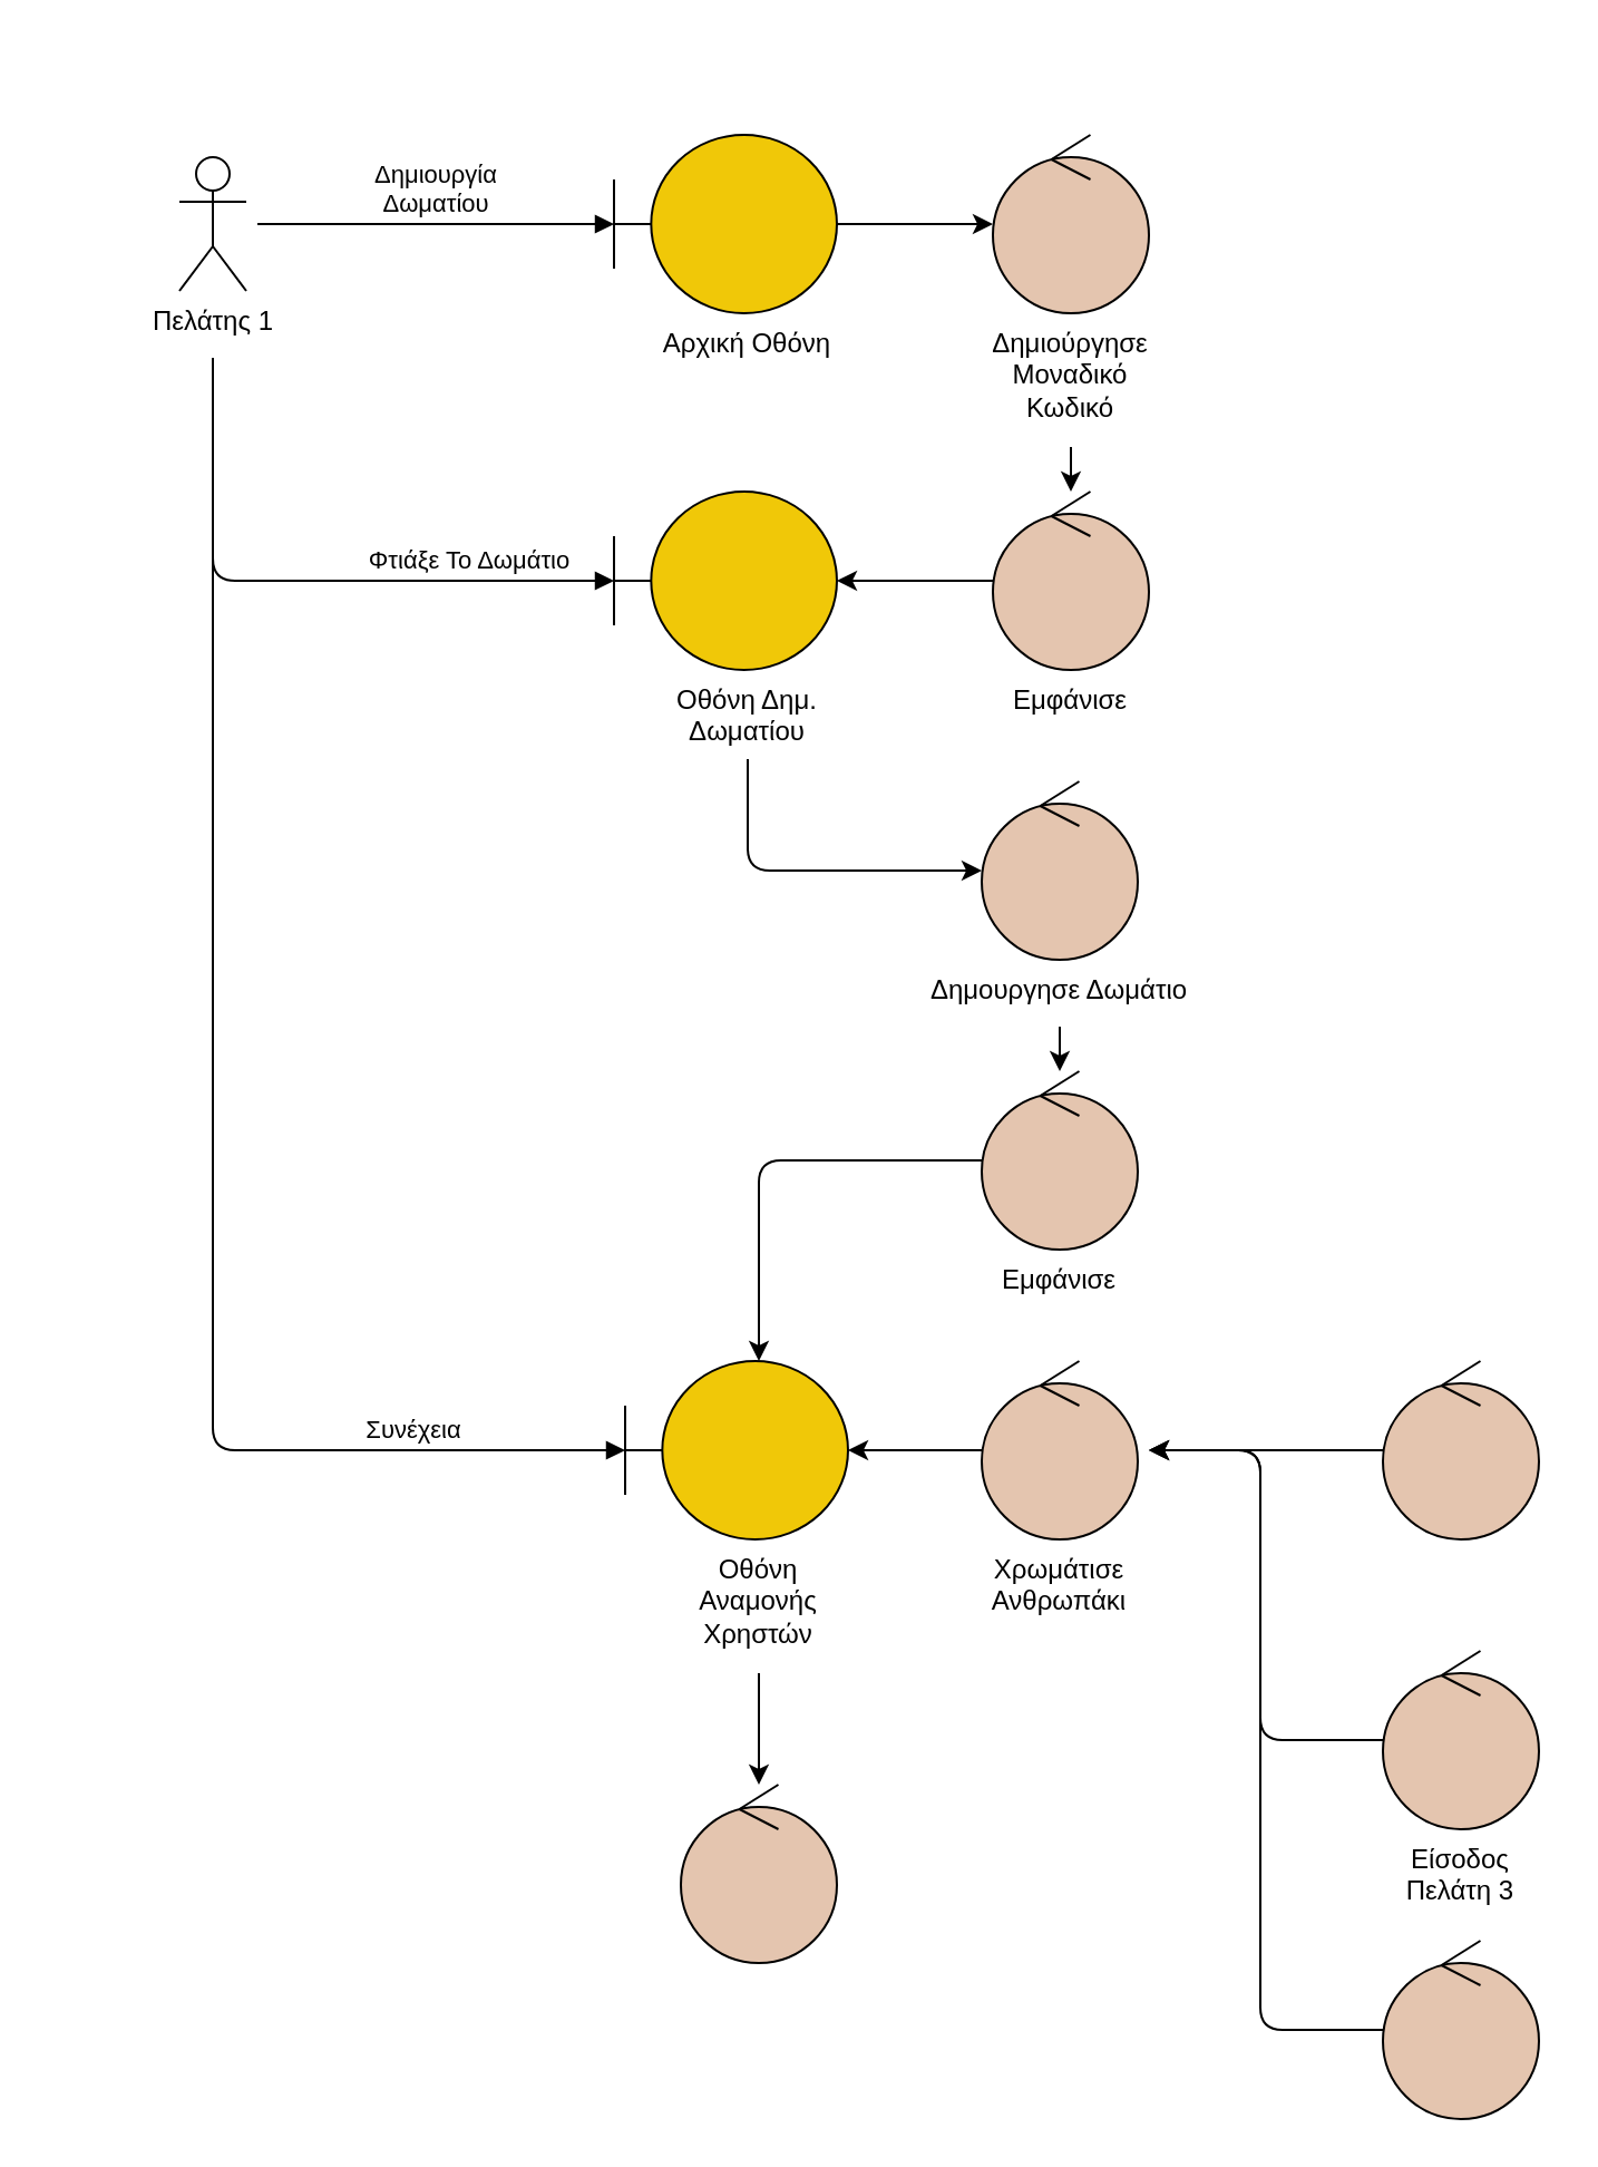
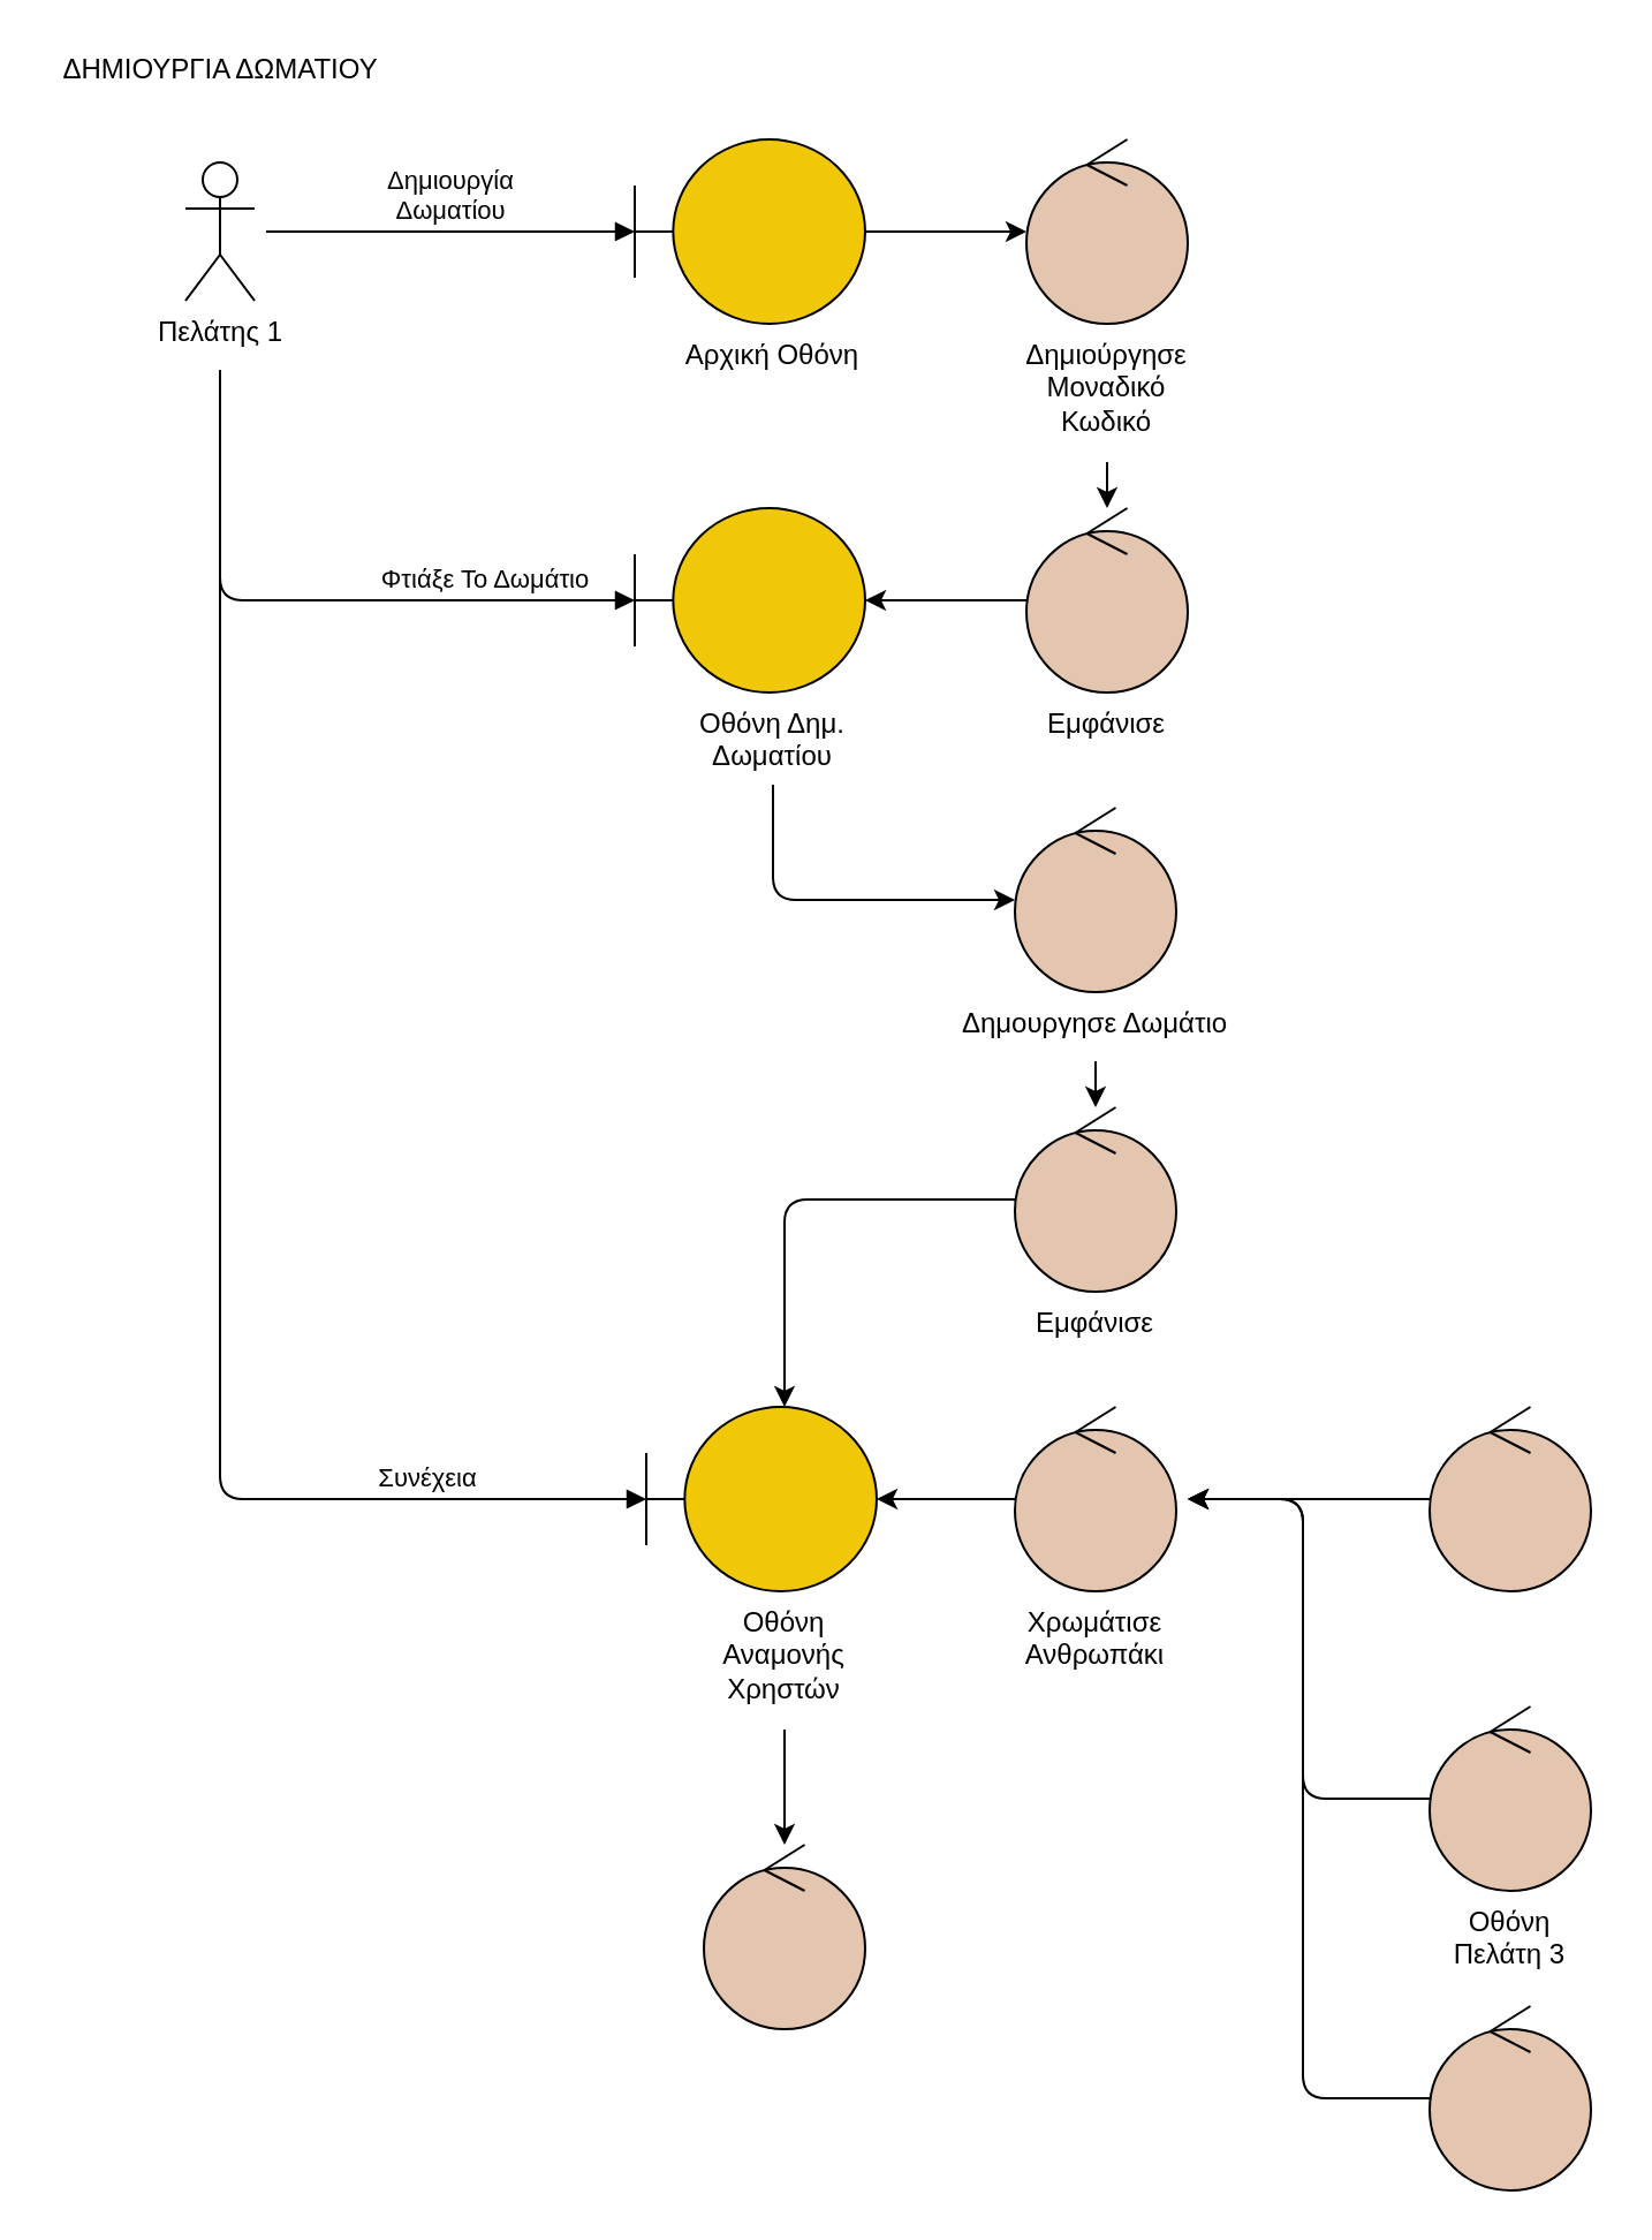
+ <mxCell id="2" value="ΔΗΜΙΟΥΡΓΙΑ ΔΩΜΑΤΙΟΥ" style="text;html=1;align=center;verticalAlign=middle;resizable=0;points=[];autosize=1;strokeColor=none;fillColor=none;" vertex="1" parent="1"><mxGeometry x="20" y="20" width="150" height="20" as="geometry" /></mxCell>
- <mxCell id="36" value="&lt;span style=&quot;color: rgb(0 , 0 , 0) ; font-family: &amp;#34;helvetica&amp;#34; ; font-size: 12px ; font-style: normal ; font-weight: 400 ; letter-spacing: normal ; text-indent: 0px ; text-transform: none ; word-spacing: 0px ; display: inline ; float: none&quot;&gt;Είσοδος&lt;/span&gt;&lt;br style=&quot;color: rgb(0 , 0 , 0) ; font-family: &amp;#34;helvetica&amp;#34; ; font-size: 12px ; font-style: normal ; font-weight: 400 ; letter-spacing: normal ; text-indent: 0px ; text-transform: none ; word-spacing: 0px&quot;&gt;&lt;span style=&quot;color: rgb(0 , 0 , 0) ; font-family: &amp;#34;helvetica&amp;#34; ; font-size: 12px ; font-style: normal ; font-weight: 400 ; letter-spacing: normal ; text-indent: 0px ; text-transform: none ; word-spacing: 0px ; display: inline ; float: none&quot;&gt;Πελάτη 3&lt;/span&gt;" style="text;whiteSpace=wrap;html=1;align=center;labelBackgroundColor=none;" vertex="1" parent="1"><mxGeometry x="615" y="820" width="80" height="40" as="geometry" /></mxCell>
+ <mxCell id="36" value="&lt;span style=&quot;color: rgb(0 , 0 , 0) ; font-family: &amp;#34;helvetica&amp;#34; ; font-size: 12px ; font-style: normal ; font-weight: 400 ; letter-spacing: normal ; text-indent: 0px ; text-transform: none ; word-spacing: 0px ; display: inline ; float: none&quot;&gt;Οθόνη&lt;/span&gt;&lt;br style=&quot;color: rgb(0 , 0 , 0) ; font-family: &amp;#34;helvetica&amp;#34; ; font-size: 12px ; font-style: normal ; font-weight: 400 ; letter-spacing: normal ; text-indent: 0px ; text-transform: none ; word-spacing: 0px&quot;&gt;&lt;span style=&quot;color: rgb(0 , 0 , 0) ; font-family: &amp;#34;helvetica&amp;#34; ; font-size: 12px ; font-style: normal ; font-weight: 400 ; letter-spacing: normal ; text-indent: 0px ; text-transform: none ; word-spacing: 0px ; display: inline ; float: none&quot;&gt;Πελάτη 3&lt;/span&gt;" style="text;whiteSpace=wrap;html=1;align=center;labelBackgroundColor=none;" vertex="1" parent="1"><mxGeometry x="615" y="820" width="80" height="40" as="geometry" /></mxCell>
